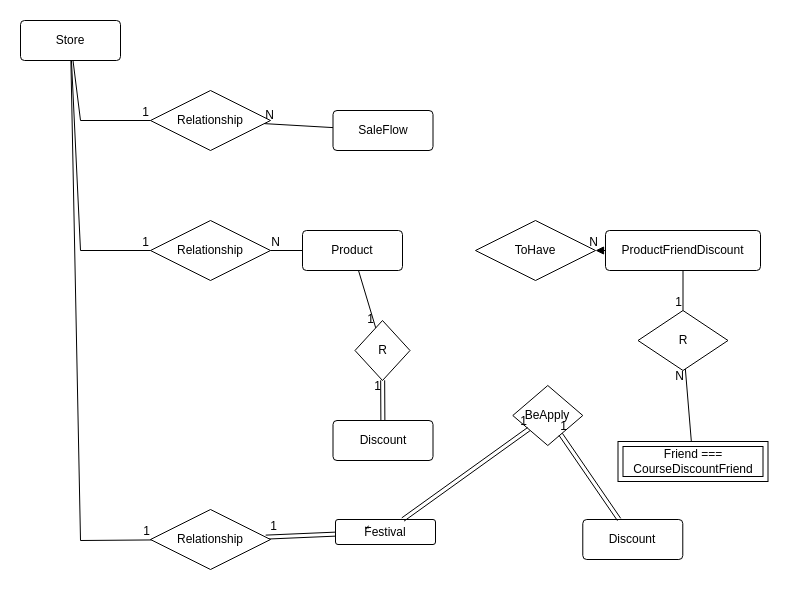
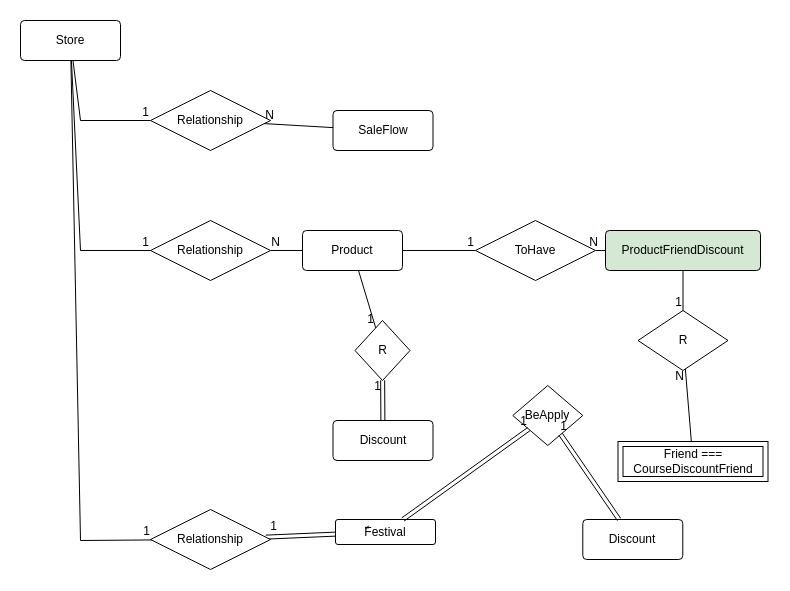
+ <mxCell id="24" value="" style="endArrow=none;html=1;rounded=0;" parent="1" source="13" target="15" edge="1"><mxGeometry relative="1" as="geometry"><mxPoint x="250" y="330" as="sourcePoint" /><mxPoint x="410" y="330" as="targetPoint" /></mxGeometry></mxCell>
+ <mxCell id="25" value="1" style="resizable=0;html=1;whiteSpace=wrap;align=right;verticalAlign=bottom;" parent="24" connectable="0" vertex="1"><mxGeometry x="1" relative="1" as="geometry" /></mxCell>
- <mxCell id="16" value="" style="endArrow=block;html=1;rounded=0;" parent="1" source="14" target="15" edge="1"><mxGeometry relative="1" as="geometry"><mxPoint x="395" y="450" as="sourcePoint" /><mxPoint x="555" y="450" as="targetPoint" /></mxGeometry></mxCell>
+ <mxCell id="16" value="" style="endArrow=none;html=1;rounded=0;" parent="1" source="14" target="15" edge="1"><mxGeometry relative="1" as="geometry"><mxPoint x="395" y="450" as="sourcePoint" /><mxPoint x="555" y="450" as="targetPoint" /></mxGeometry></mxCell>
- <mxCell id="14" value="ProductFriendDiscount" style="rounded=1;arcSize=10;whiteSpace=wrap;html=1;align=center;rotation=0;" parent="1" vertex="1"><mxGeometry x="605" y="230" width="155" height="40" as="geometry" /></mxCell>
+ <mxCell id="14" value="ProductFriendDiscount" style="rounded=1;arcSize=10;whiteSpace=wrap;html=1;align=center;rotation=0;fillColor=#d5e8d4;" parent="1" vertex="1"><mxGeometry x="605" y="230" width="155" height="40" as="geometry" /></mxCell>
